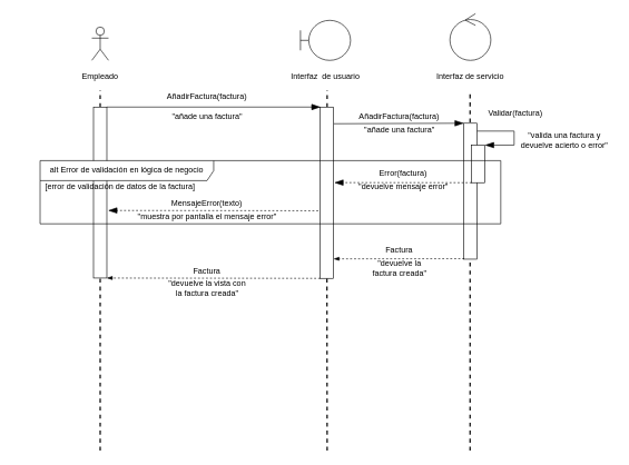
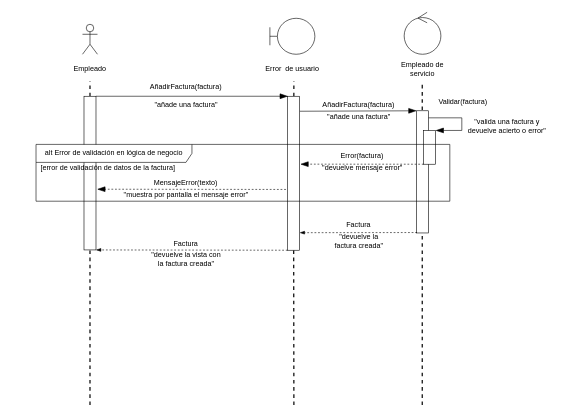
- <mxCell id="7" value="Interfaz&amp;nbsp; de usuario" style="text;html=1;strokeColor=none;fillColor=none;align=center;verticalAlign=middle;whiteSpace=wrap;rounded=0;fontColor=none;" parent="5" vertex="1"><mxGeometry x="-18.75" y="75" width="112.5" height="20" as="geometry" /></mxCell>
+ <mxCell id="7" value="Error&amp;nbsp; de usuario" style="text;html=1;strokeColor=none;fillColor=none;align=center;verticalAlign=middle;whiteSpace=wrap;rounded=0;fontColor=none;" parent="5" vertex="1"><mxGeometry x="-18.75" y="75" width="112.5" height="20" as="geometry" /></mxCell>
- <mxCell id="4" value="Interfaz de servicio" style="text;html=1;strokeColor=none;fillColor=none;align=center;verticalAlign=middle;whiteSpace=wrap;rounded=0;fontColor=none;" parent="2" vertex="1"><mxGeometry y="85" width="109" height="20" as="geometry" /></mxCell>
+ <mxCell id="4" value="Empleado de servicio" style="text;html=1;strokeColor=none;fillColor=none;align=center;verticalAlign=middle;whiteSpace=wrap;rounded=0;fontColor=none;" parent="2" vertex="1"><mxGeometry y="85" width="109" height="20" as="geometry" /></mxCell>
